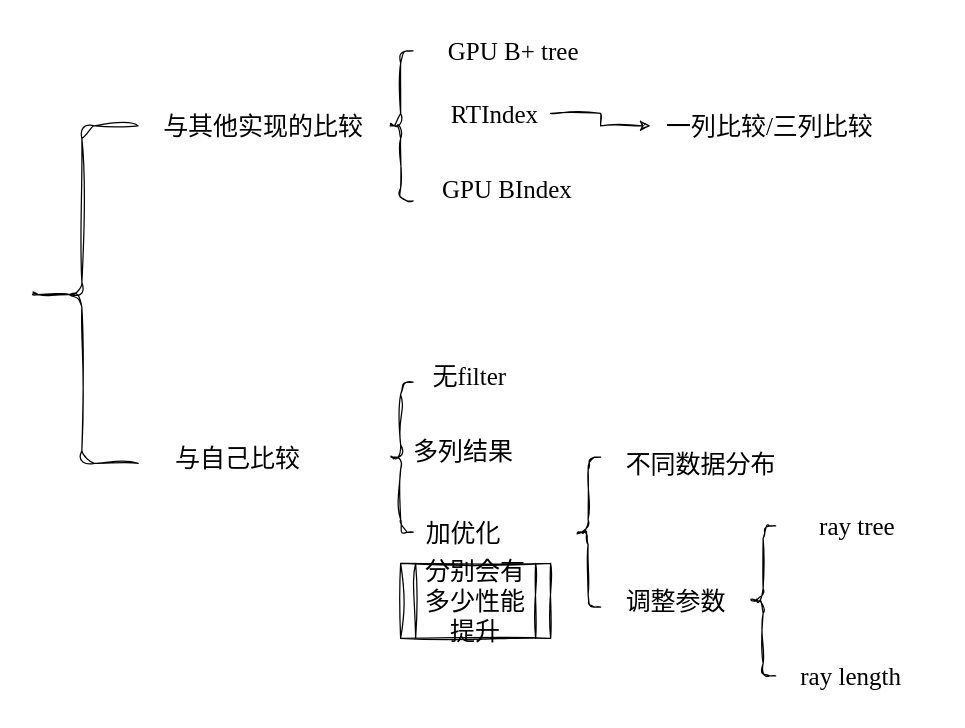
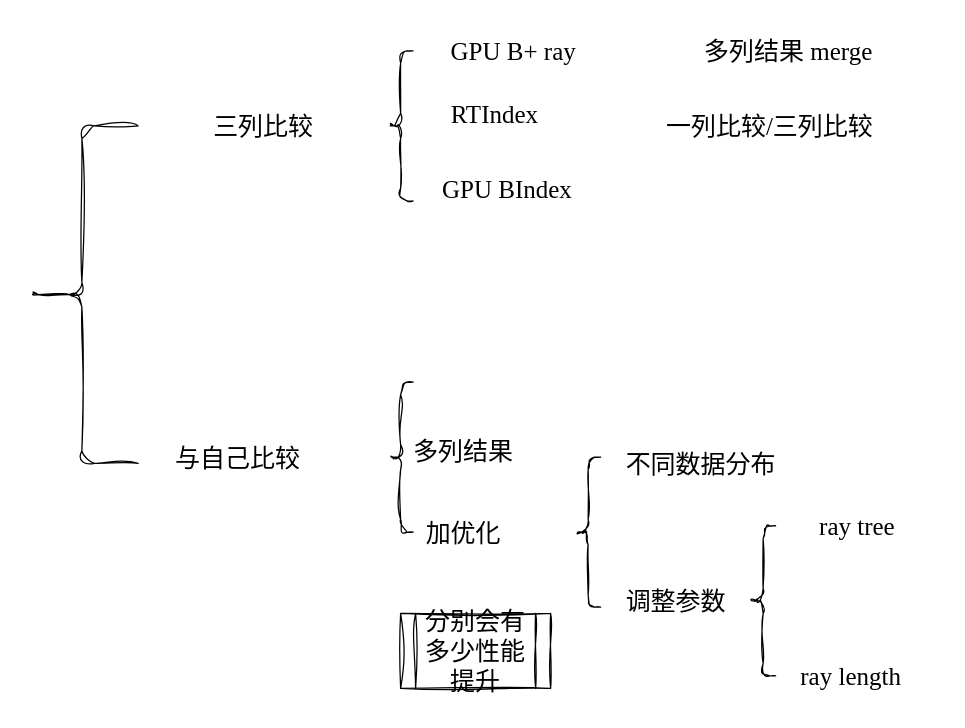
- <mxCell id="5" value="GPU B+ tree" style="text;html=1;align=center;verticalAlign=middle;resizable=0;points=[];autosize=1;strokeColor=none;fillColor=none;fontSize=20;fontFamily=Architects Daughter;" vertex="1" parent="1"><mxGeometry x="340" y="20" width="140" height="40" as="geometry" /></mxCell>
+ <mxCell id="5" value="GPU B+ ray" style="text;html=1;align=center;verticalAlign=middle;resizable=0;points=[];autosize=1;strokeColor=none;fillColor=none;fontSize=20;fontFamily=Architects Daughter;" vertex="1" parent="1"><mxGeometry x="340" y="20" width="140" height="40" as="geometry" /></mxCell>
+ <mxCell id="6" value="多列结果 merge" style="text;html=1;align=center;verticalAlign=middle;resizable=0;points=[];autosize=1;strokeColor=none;fillColor=none;fontSize=20;fontFamily=Architects Daughter;" vertex="1" parent="1"><mxGeometry x="545" y="20" width="170" height="40" as="geometry" /></mxCell>
- <mxCell id="7" value="" style="edgeStyle=orthogonalEdgeStyle;rounded=0;sketch=1;hachureGap=4;jiggle=2;curveFitting=1;orthogonalLoop=1;jettySize=auto;html=1;fontFamily=Architects Daughter;fontSource=https%3A%2F%2Ffonts.googleapis.com%2Fcss%3Ffamily%3DArchitects%2BDaughter;fontSize=16;" edge="1" parent="1" source="8" target="9"><mxGeometry relative="1" as="geometry" /></mxCell>
- <mxCell id="3" value="与其他实现的比较" style="text;html=1;align=center;verticalAlign=middle;resizable=0;points=[];autosize=1;strokeColor=none;fillColor=none;fontSize=20;fontFamily=Architects Daughter;" vertex="1" parent="1"><mxGeometry x="120" y="80" width="180" height="40" as="geometry" /></mxCell>
+ <mxCell id="3" value="三列比较" style="text;html=1;align=center;verticalAlign=middle;resizable=0;points=[];autosize=1;strokeColor=none;fillColor=none;fontSize=20;fontFamily=Architects Daughter;" vertex="1" parent="1"><mxGeometry x="120" y="80" width="180" height="40" as="geometry" /></mxCell>
- <mxCell id="13" value="无filter" style="text;html=1;align=center;verticalAlign=middle;resizable=0;points=[];autosize=1;strokeColor=none;fillColor=none;fontSize=20;fontFamily=Architects Daughter;" vertex="1" parent="1"><mxGeometry x="330" y="280" width="90" height="40" as="geometry" /></mxCell>
- <mxCell id="16" value="分别会有多少性能提升" style="shape=process;whiteSpace=wrap;html=1;backgroundOutline=1;sketch=1;hachureGap=4;jiggle=2;curveFitting=1;fontFamily=Architects Daughter;fontSource=https%3A%2F%2Ffonts.googleapis.com%2Fcss%3Ffamily%3DArchitects%2BDaughter;fontSize=20;" vertex="1" parent="1"><mxGeometry x="320" y="450" width="120" height="60" as="geometry" /></mxCell>
+ <mxCell id="16" value="分别会有多少性能提升" style="shape=process;whiteSpace=wrap;html=1;backgroundOutline=1;sketch=1;hachureGap=4;jiggle=2;curveFitting=1;fontFamily=Architects Daughter;fontSource=https%3A%2F%2Ffonts.googleapis.com%2Fcss%3Ffamily%3DArchitects%2BDaughter;fontSize=20;" vertex="1" parent="1"><mxGeometry x="320" y="490" width="120" height="60" as="geometry" /></mxCell>
